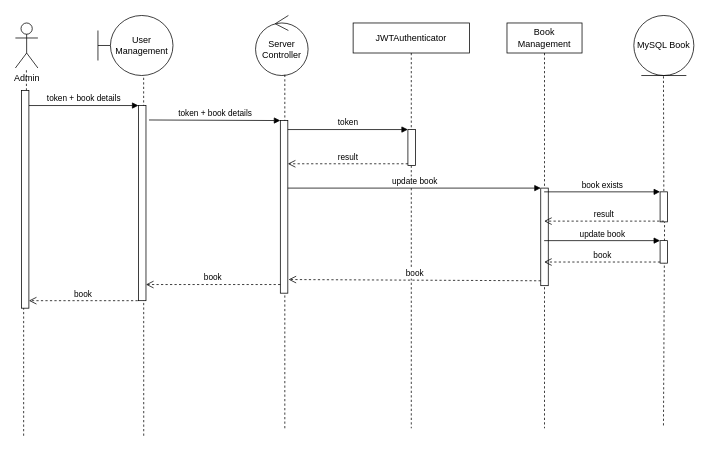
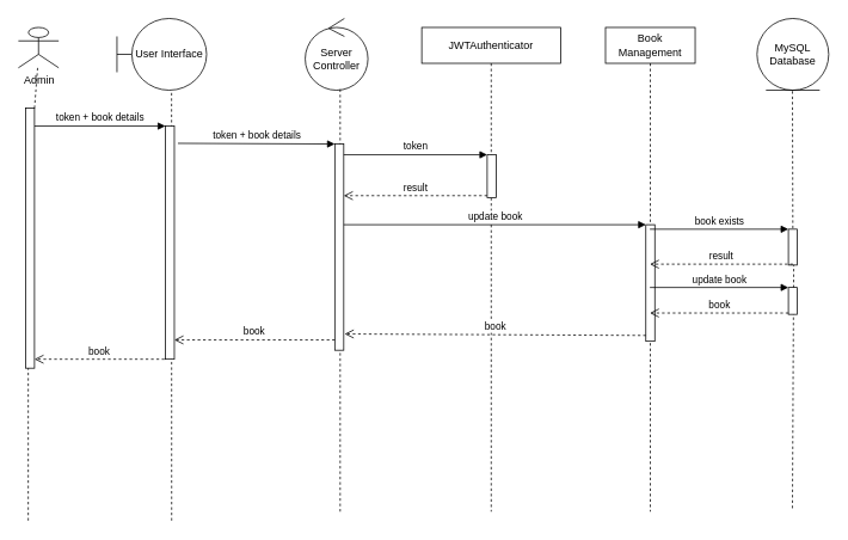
- <mxCell id="2" value="Admin" style="shape=umlActor;verticalLabelPosition=bottom;verticalAlign=top;html=1;outlineConnect=0;" vertex="1" parent="1"><mxGeometry x="20" y="30" width="30" height="60" as="geometry" /></mxCell>
+ <mxCell id="2" value="Admin" style="shape=umlActor;verticalLabelPosition=bottom;verticalAlign=top;html=1;outlineConnect=0;" vertex="1" parent="1"><mxGeometry x="20" y="30" width="45" height="45" as="geometry" /></mxCell>
- <mxCell id="4" value="User Management" style="shape=umlBoundary;whiteSpace=wrap;html=1;" vertex="1" parent="1"><mxGeometry x="130" y="20" width="100" height="80" as="geometry" /></mxCell>
+ <mxCell id="4" value="User Interface" style="shape=umlBoundary;whiteSpace=wrap;html=1;" vertex="1" parent="1"><mxGeometry x="130" y="20" width="100" height="80" as="geometry" /></mxCell>
- <mxCell id="11" value="MySQL Book" style="ellipse;shape=umlEntity;whiteSpace=wrap;html=1;" vertex="1" parent="1"><mxGeometry x="844" y="20" width="80" height="80" as="geometry" /></mxCell>
+ <mxCell id="11" value="MySQL Database" style="ellipse;shape=umlEntity;whiteSpace=wrap;html=1;" vertex="1" parent="1"><mxGeometry x="844" y="20" width="80" height="80" as="geometry" /></mxCell>
